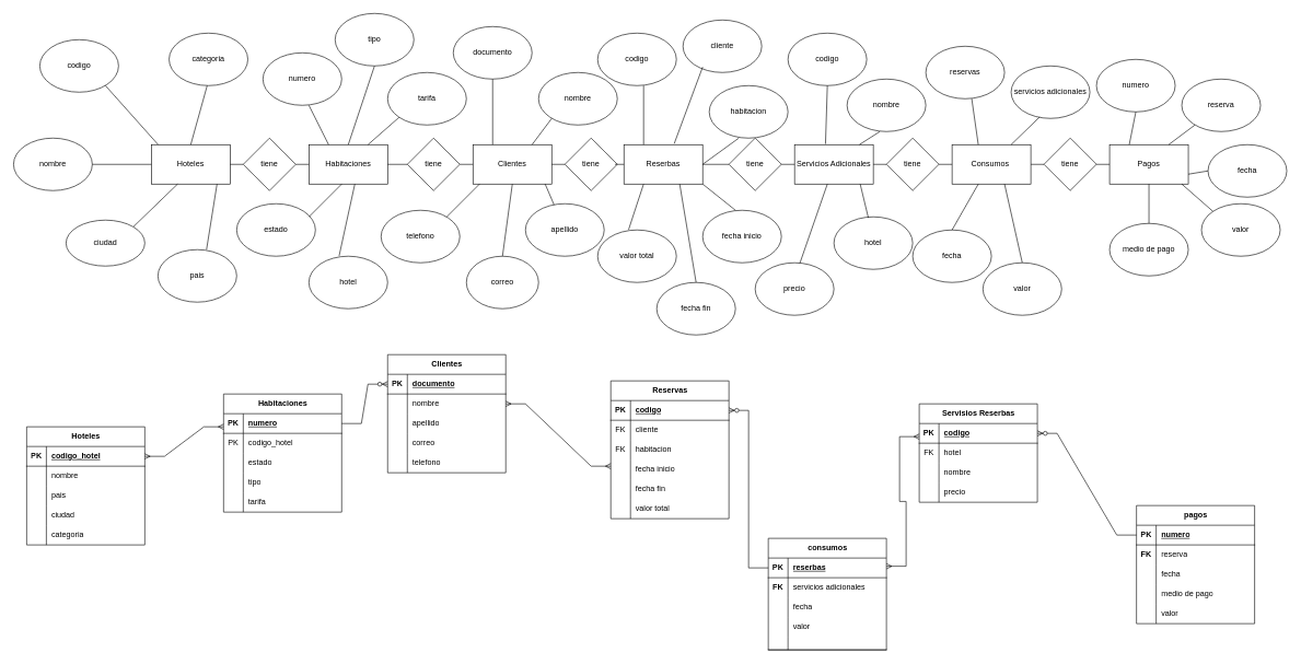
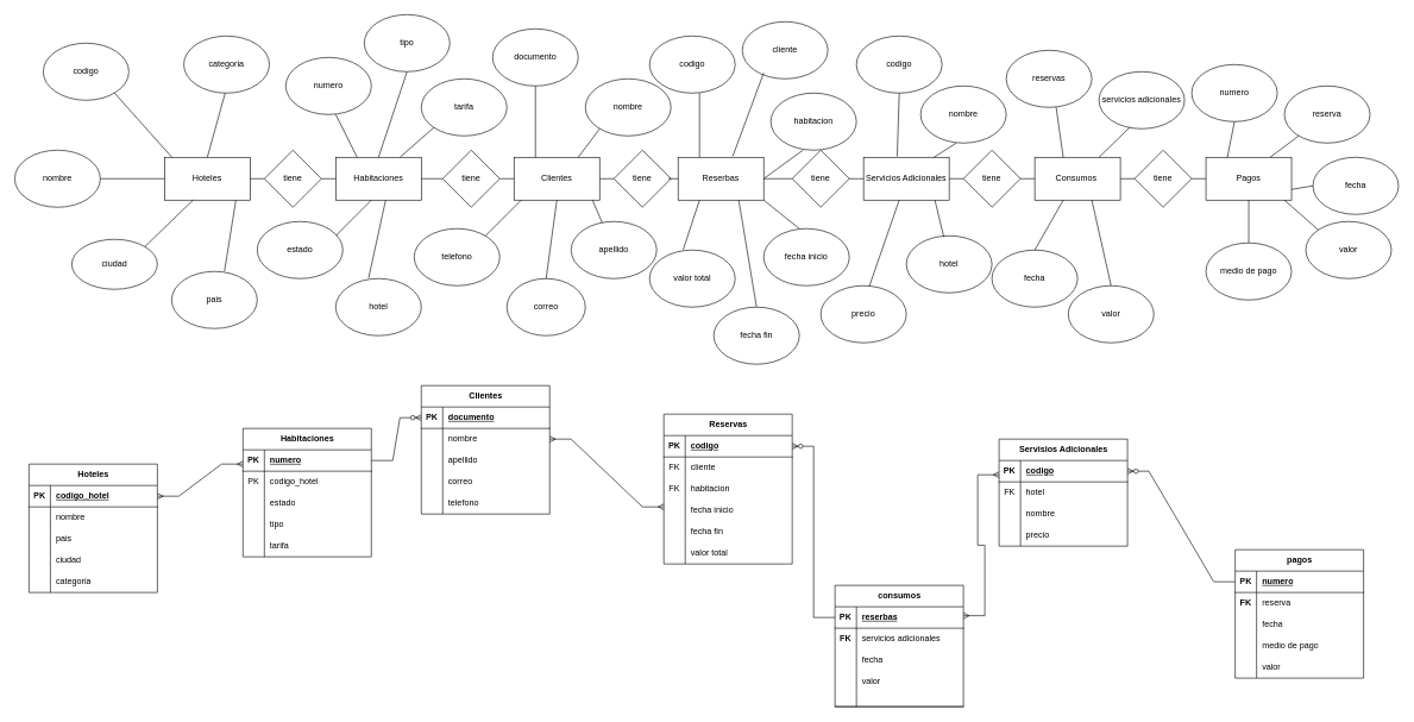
- <mxCell id="163" value="Servisios Reserbas" style="shape=table;startSize=30;container=1;collapsible=1;childLayout=tableLayout;fixedRows=1;rowLines=0;fontStyle=1;align=center;resizeLast=1;html=1;" parent="1" vertex="1"><mxGeometry x="1400" y="615" width="180" height="150" as="geometry" /></mxCell>
+ <mxCell id="163" value="Servisios Adicionales" style="shape=table;startSize=30;container=1;collapsible=1;childLayout=tableLayout;fixedRows=1;rowLines=0;fontStyle=1;align=center;resizeLast=1;html=1;" parent="1" vertex="1"><mxGeometry x="1400" y="615" width="180" height="150" as="geometry" /></mxCell>
